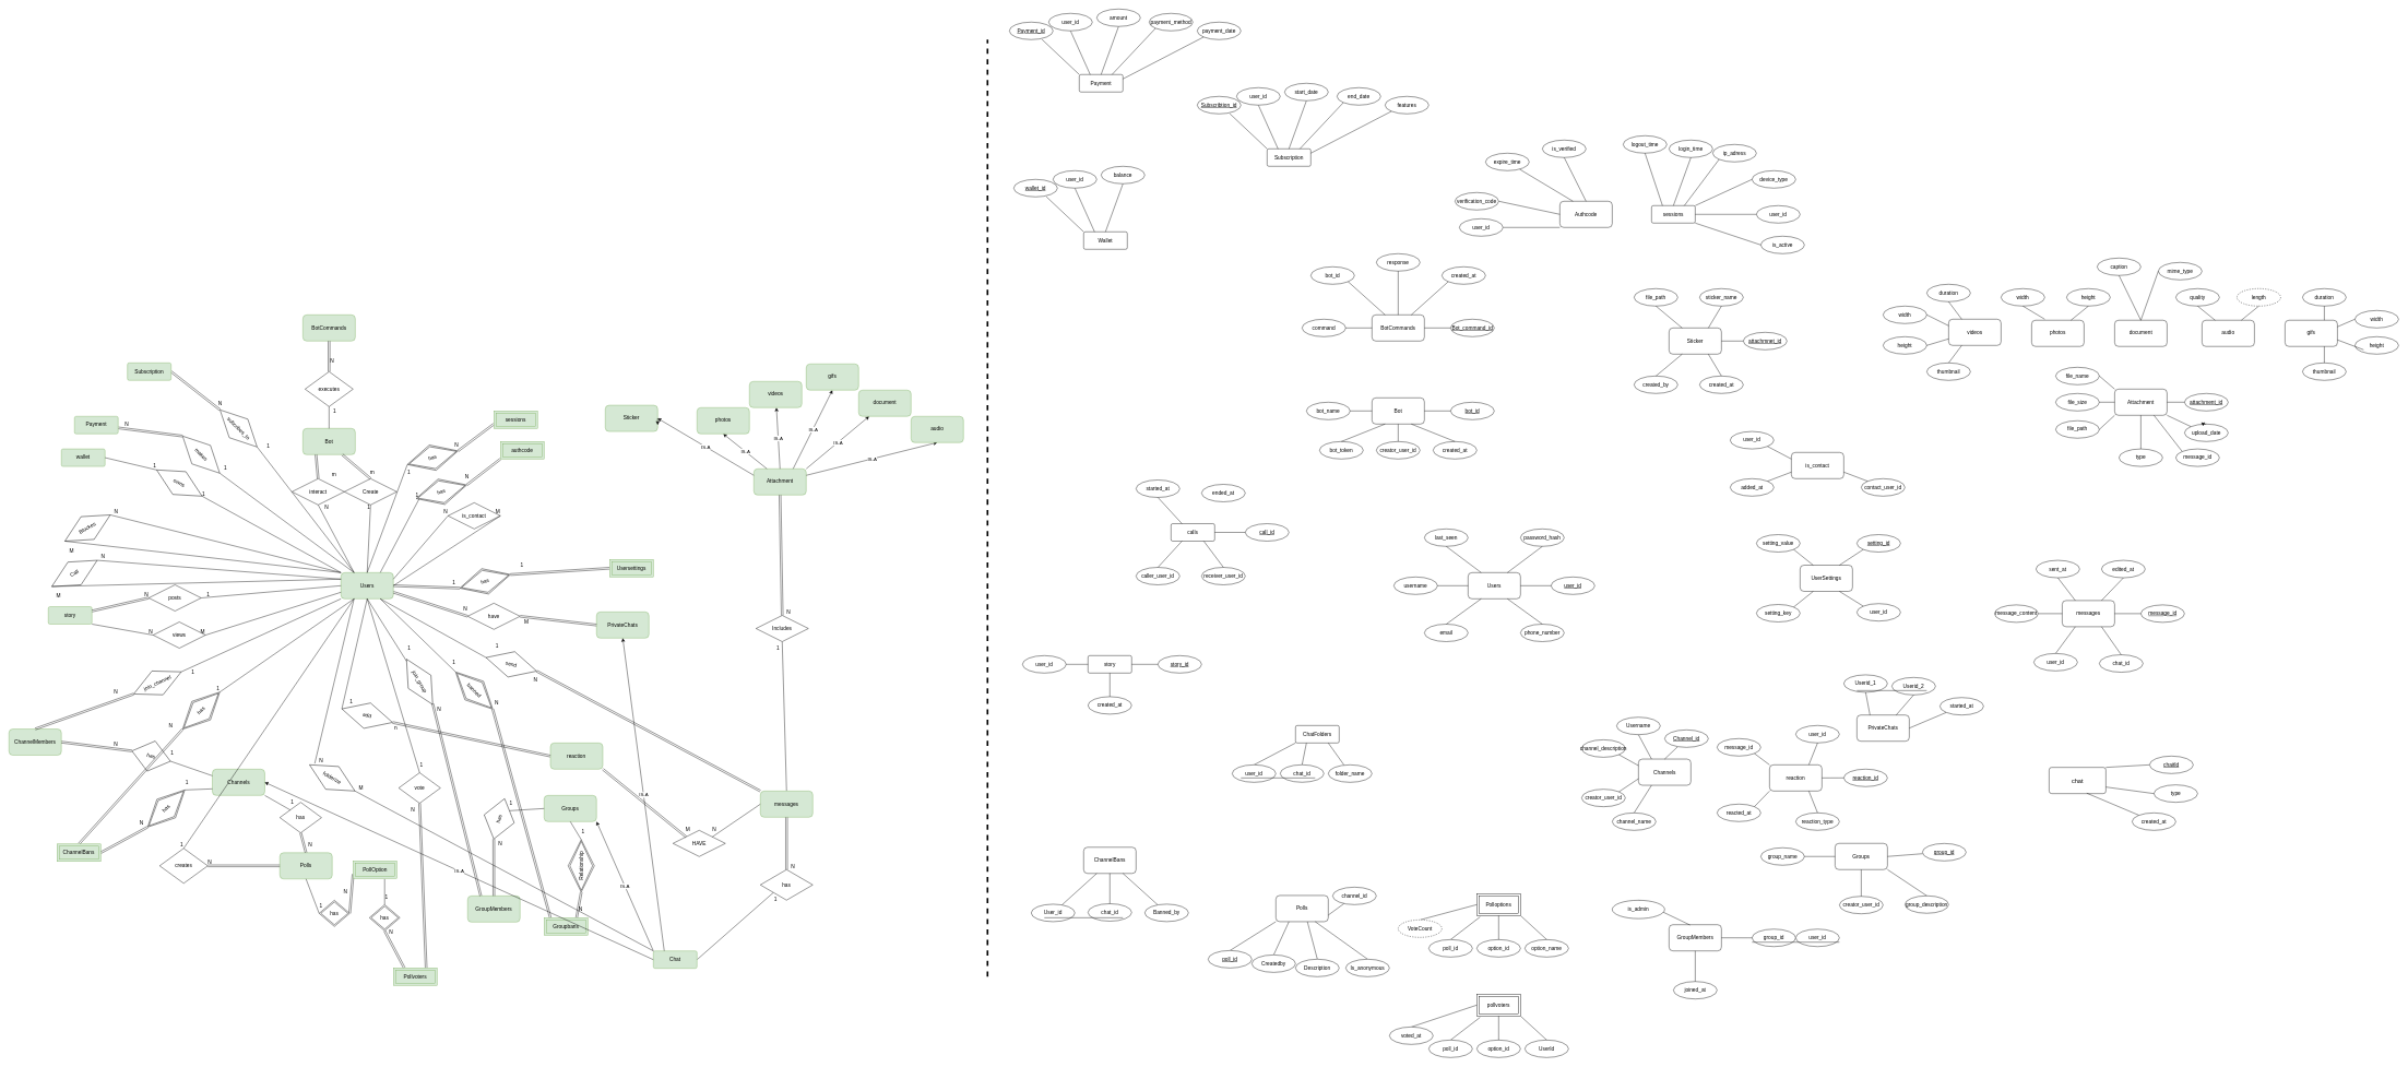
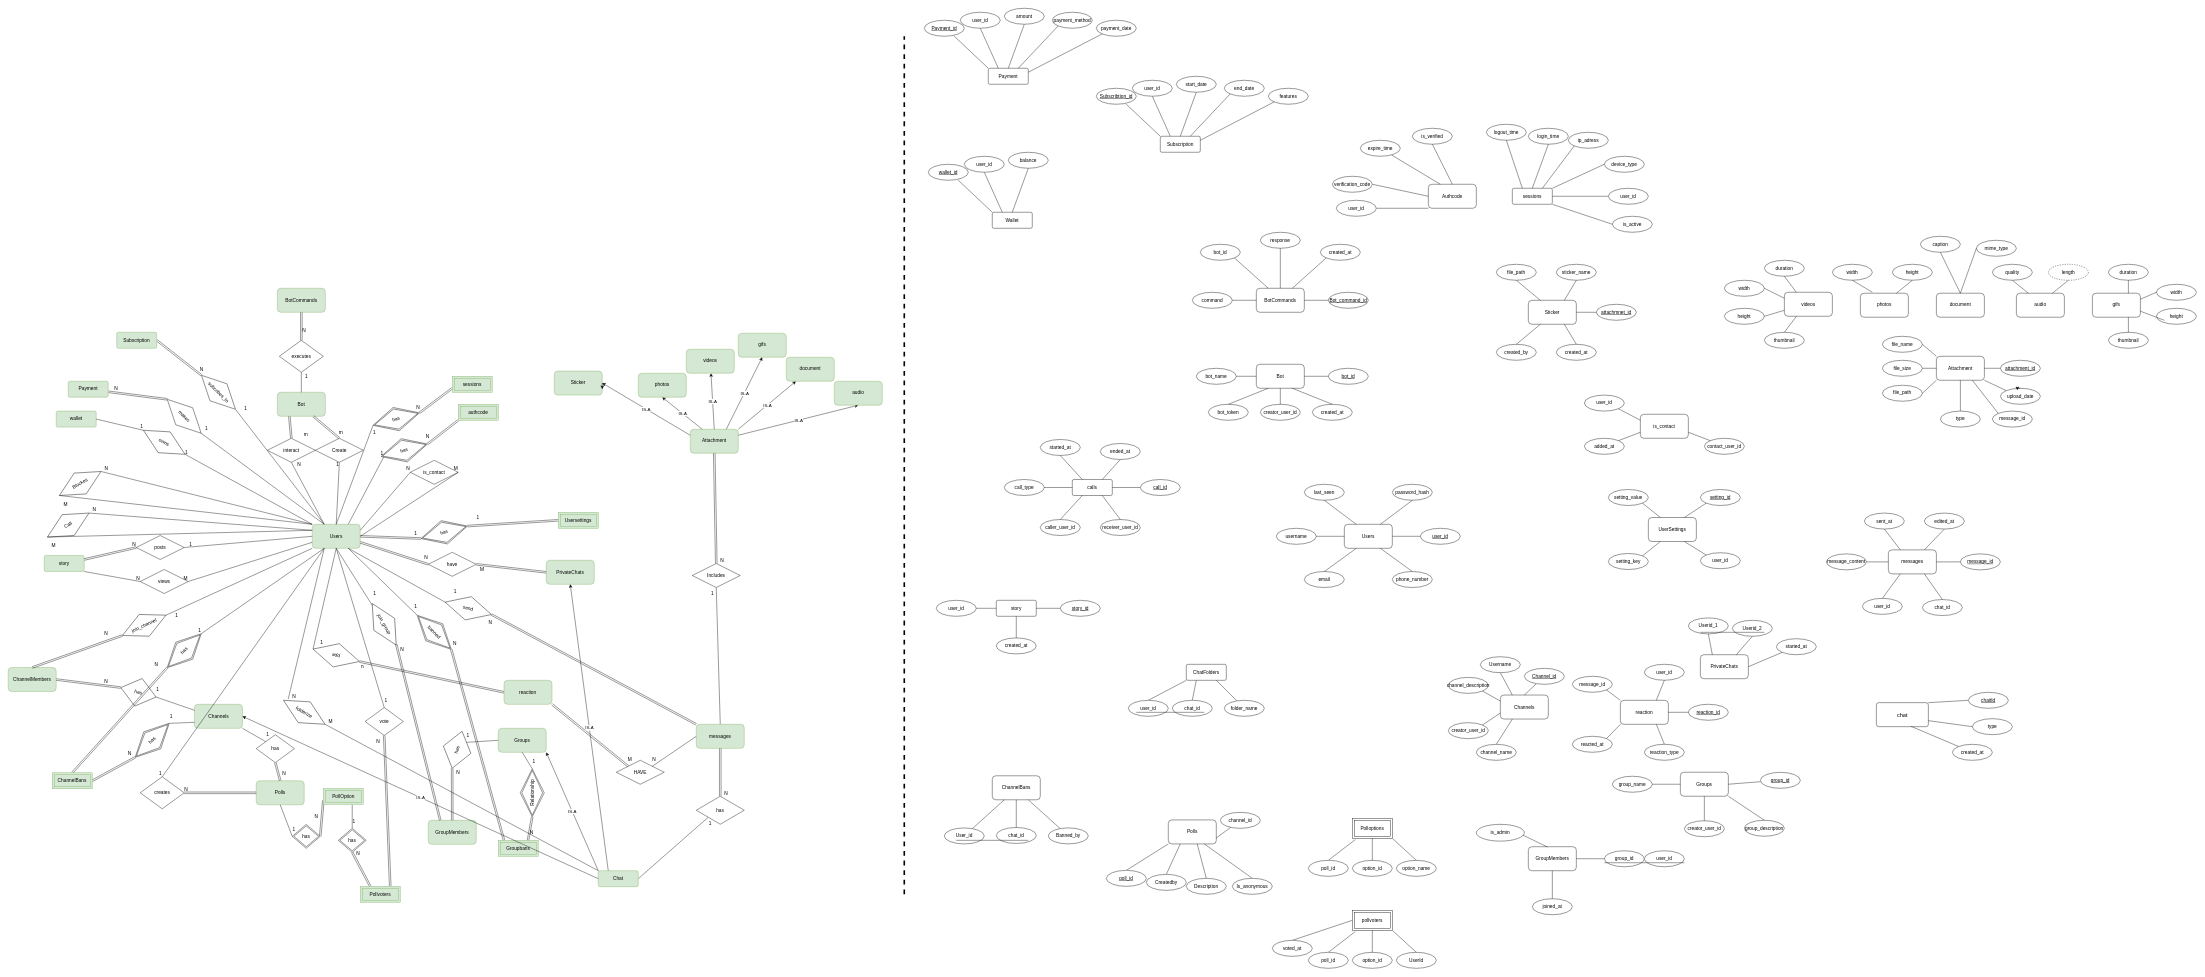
+ <mxCell id="199" value="" style="endArrow=none;html=1;rounded=0;exitX=0.5;exitY=1;exitDx=0;exitDy=0;entryX=0.75;entryY=0;entryDx=0;entryDy=0;" edge="1" parent="1" source="191" target="187"><mxGeometry relative="1" as="geometry"><mxPoint x="2790" y="1168" as="sourcePoint" /><mxPoint x="2950" y="1168" as="targetPoint" /></mxGeometry></mxCell>
+ <mxCell id="193" value="call_type" style="ellipse;whiteSpace=wrap;html=1;align=center;" vertex="1" parent="1"><mxGeometry x="2510" y="1198" width="100" height="40" as="geometry" /></mxCell>
+ <mxCell id="194" value="" style="endArrow=none;html=1;rounded=0;exitX=1;exitY=0.5;exitDx=0;exitDy=0;entryX=0;entryY=0.5;entryDx=0;entryDy=0;" edge="1" parent="1" source="193" target="187"><mxGeometry relative="1" as="geometry"><mxPoint x="2660" y="1338" as="sourcePoint" /><mxPoint x="2820" y="1338" as="targetPoint" /></mxGeometry></mxCell>
- <mxCell id="453" value="folder_name" style="ellipse;whiteSpace=wrap;html=1;align=center;" vertex="1" parent="1"><mxGeometry x="3040" y="1750" width="100" height="40" as="geometry" /></mxCell>
+ <mxCell id="453" value="folder_name" style="ellipse;whiteSpace=wrap;html=1;align=center;" vertex="1" parent="1"><mxGeometry x="3060" y="1750" width="100" height="40" as="geometry" /></mxCell>
- <mxCell id="100" value="creates" style="rhombus;whiteSpace=wrap;html=1;" vertex="1" parent="1"><mxGeometry x="365" y="1941.21" width="110" height="80" as="geometry" /></mxCell>
+ <mxCell id="100" value="creates" style="rhombus;whiteSpace=wrap;html=1;" vertex="1" parent="1"><mxGeometry x="350" y="1941.21" width="110" height="80" as="geometry" /></mxCell>
- <mxCell id="310" value="" style="endArrow=none;html=1;rounded=0;exitX=0;exitY=0.5;exitDx=0;exitDy=0;entryX=0.5;entryY=0;entryDx=0;entryDy=0;" edge="1" parent="1" source="305" target="311"><mxGeometry relative="1" as="geometry"><mxPoint x="3440" y="2200" as="sourcePoint" /><mxPoint x="3305.186" y="2100.79" as="targetPoint" /></mxGeometry></mxCell>
- <mxCell id="311" value="VoteCount" style="ellipse;whiteSpace=wrap;html=1;align=center;dashed=1;" vertex="1" parent="1"><mxGeometry x="3200" y="2104.94" width="100" height="40" as="geometry" /></mxCell>
